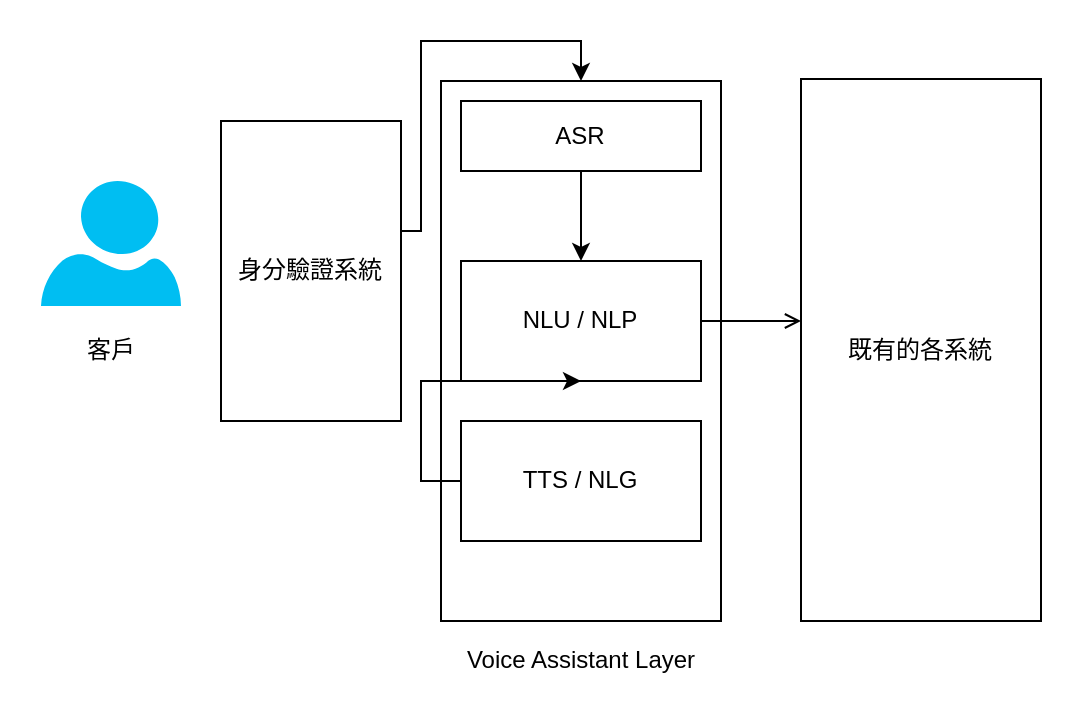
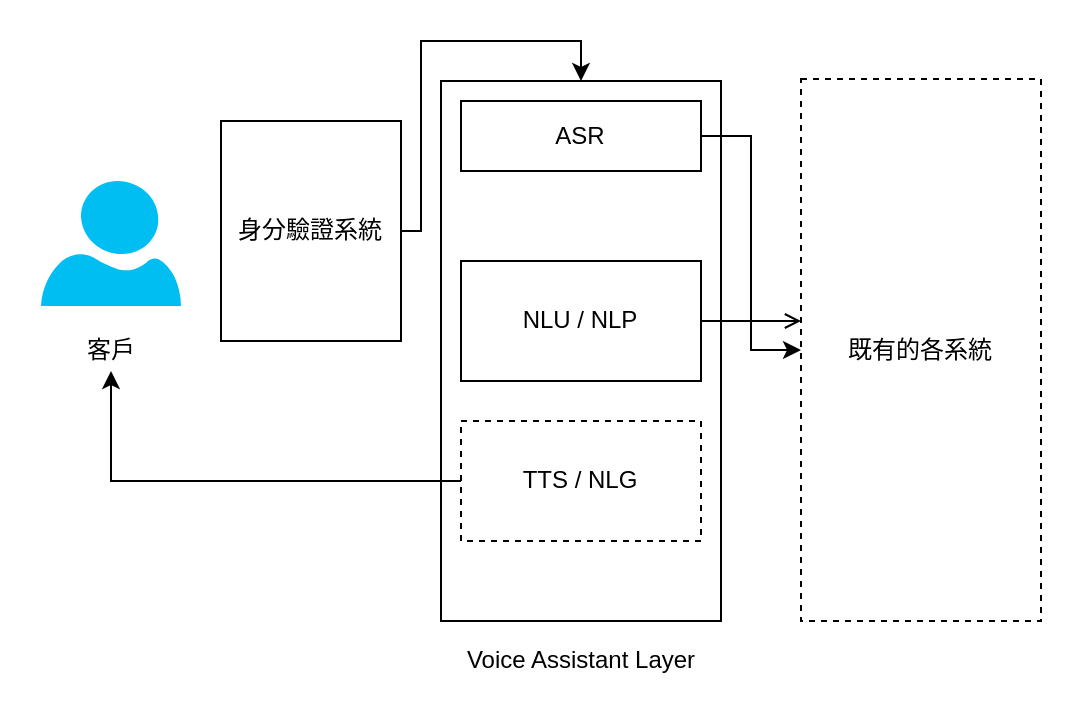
- <mxCell id="8" value="" style="edgeStyle=orthogonalEdgeStyle;rounded=0;orthogonalLoop=1;jettySize=auto;html=1;" edge="1" parent="1" source="9" target="11"><mxGeometry relative="1" as="geometry" /></mxCell>
+ <mxCell id="8" value="" style="edgeStyle=orthogonalEdgeStyle;rounded=0;orthogonalLoop=1;jettySize=auto;html=1;" edge="1" parent="1" source="9" target="12"><mxGeometry relative="1" as="geometry" /></mxCell>
- <mxCell id="6" value="身分驗證系統" style="rounded=0;whiteSpace=wrap;html=1;" vertex="1" parent="1"><mxGeometry x="110" y="60" width="90" height="150" as="geometry" /></mxCell>
+ <mxCell id="6" value="身分驗證系統" style="rounded=0;whiteSpace=wrap;html=1;" vertex="1" parent="1"><mxGeometry x="110" y="60" width="90" height="110" as="geometry" /></mxCell>
- <mxCell id="12" value="既有的各系統" style="rounded=0;whiteSpace=wrap;html=1;" vertex="1" parent="1"><mxGeometry x="400" y="39" width="120" height="271" as="geometry" /></mxCell>
+ <mxCell id="12" value="既有的各系統" style="rounded=0;whiteSpace=wrap;html=1;dashed=1;" vertex="1" parent="1"><mxGeometry x="400" y="39" width="120" height="271" as="geometry" /></mxCell>
- <mxCell id="13" style="edgeStyle=orthogonalEdgeStyle;rounded=0;orthogonalLoop=1;jettySize=auto;html=1;exitX=0;exitY=0.5;exitDx=0;exitDy=0;" edge="1" parent="1" source="14" target="11"><mxGeometry relative="1" as="geometry" /></mxCell>
+ <mxCell id="13" style="edgeStyle=orthogonalEdgeStyle;rounded=0;orthogonalLoop=1;jettySize=auto;html=1;exitX=0;exitY=0.5;exitDx=0;exitDy=0;" edge="1" parent="1" source="14" target="4"><mxGeometry relative="1" as="geometry" /></mxCell>
- <mxCell id="14" value="TTS / NLG" style="rounded=0;whiteSpace=wrap;html=1;" vertex="1" parent="1"><mxGeometry x="230" y="210" width="120" height="60" as="geometry" /></mxCell>
+ <mxCell id="14" value="TTS / NLG" style="rounded=0;whiteSpace=wrap;html=1;dashed=1;" vertex="1" parent="1"><mxGeometry x="230" y="210" width="120" height="60" as="geometry" /></mxCell>
